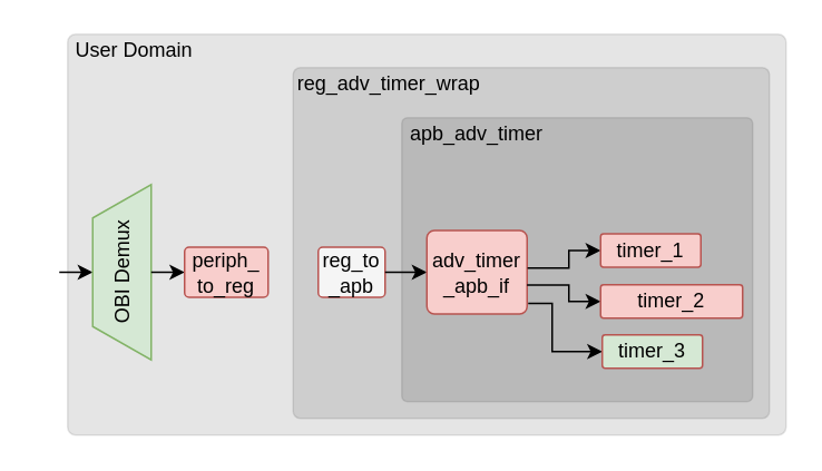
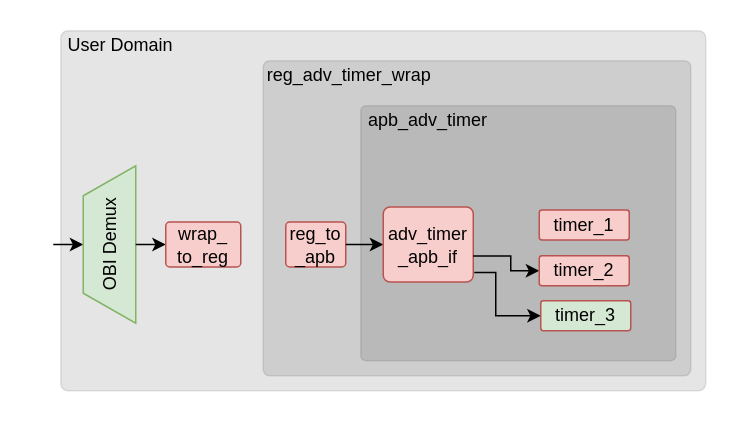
- <mxCell id="19" style="edgeStyle=orthogonalEdgeStyle;rounded=0;orthogonalLoop=1;jettySize=auto;html=1;exitX=0;exitY=0.5;exitDx=0;exitDy=0;entryX=1.004;entryY=0.45;entryDx=0;entryDy=0;entryPerimeter=0;startArrow=classic;startFill=1;endArrow=none;endFill=0;" parent="1" source="20" target="12" edge="1"><mxGeometry relative="1" as="geometry"><Array as="points"><mxPoint x="340" y="150" /><mxPoint x="340" y="160" /></Array></mxGeometry></mxCell>
- <mxCell id="9" value="periph_&lt;br&gt;to_reg" style="rounded=1;whiteSpace=wrap;html=1;arcSize=9;fillColor=#f8cecc;strokeColor=#b85450;" parent="1" vertex="1"><mxGeometry x="110" y="147.5" width="50" height="30" as="geometry" /></mxCell>
+ <mxCell id="9" value="wrap_&lt;br&gt;to_reg" style="rounded=1;whiteSpace=wrap;html=1;arcSize=9;fillColor=#f8cecc;strokeColor=#b85450;" parent="1" vertex="1"><mxGeometry x="110" y="147.5" width="50" height="30" as="geometry" /></mxCell>
- <mxCell id="10" value="reg_to&lt;br&gt;_apb" style="rounded=1;whiteSpace=wrap;html=1;arcSize=9;fillColor=#f5f5f5;strokeColor=#b85450;" parent="1" vertex="1"><mxGeometry x="190" y="147.5" width="40" height="30" as="geometry" /></mxCell>
+ <mxCell id="10" value="reg_to&lt;br&gt;_apb" style="rounded=1;whiteSpace=wrap;html=1;arcSize=9;fillColor=#f8cecc;strokeColor=#b85450;" parent="1" vertex="1"><mxGeometry x="190" y="147.5" width="40" height="30" as="geometry" /></mxCell>
- <mxCell id="18" value="timer_2" style="rounded=1;whiteSpace=wrap;html=1;arcSize=9;fillColor=#f8cecc;strokeColor=#b85450;" parent="1" vertex="1"><mxGeometry x="359" y="170" width="85" height="20" as="geometry" /></mxCell>
+ <mxCell id="18" value="timer_2" style="rounded=1;whiteSpace=wrap;html=1;arcSize=9;fillColor=#f8cecc;strokeColor=#b85450;" parent="1" vertex="1"><mxGeometry x="359" y="170" width="60" height="20" as="geometry" /></mxCell>
